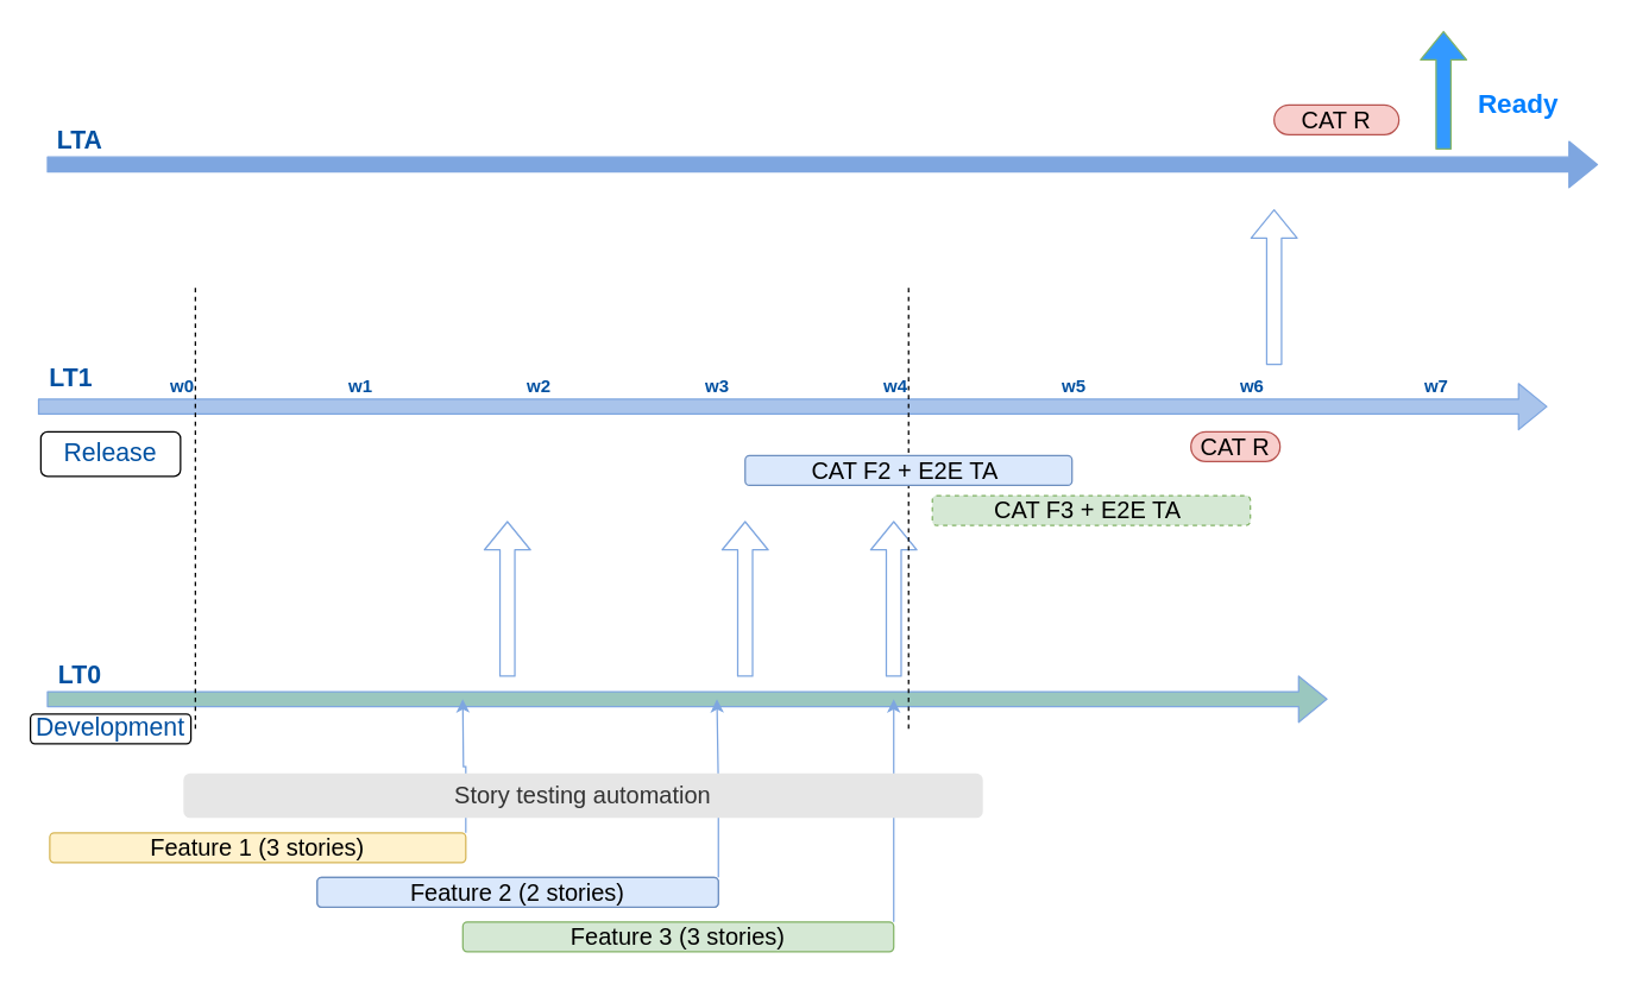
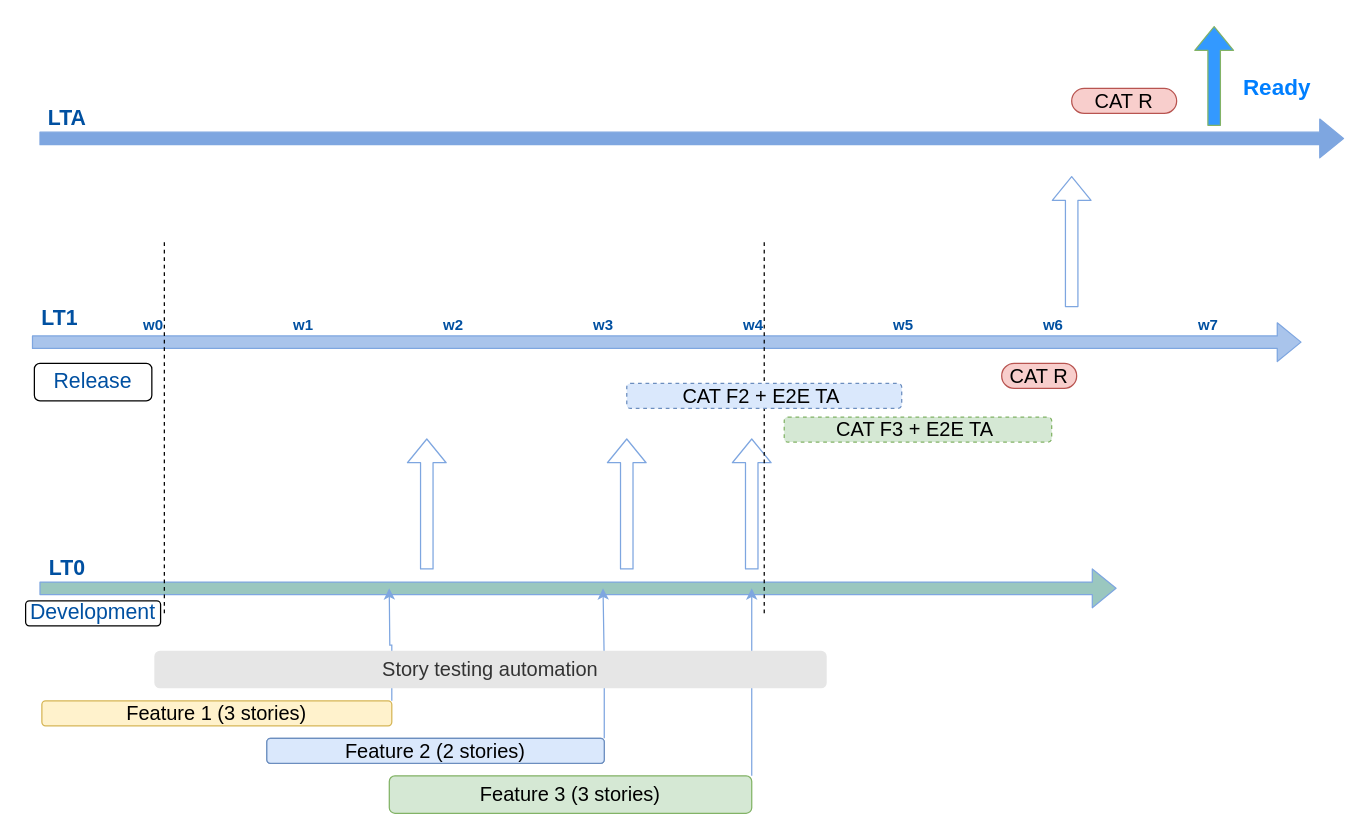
- <mxCell id="26" value="CAT F2 + E2E TA&amp;nbsp; " style="rounded=1;whiteSpace=wrap;html=1;fontSize=16;fillColor=#dae8fc;strokeColor=#6c8ebf;fontStyle=0" vertex="1" parent="1"><mxGeometry x="501" y="306" width="220" height="20" as="geometry" /></mxCell>
+ <mxCell id="26" value="CAT F2 + E2E TA&amp;nbsp; " style="rounded=1;whiteSpace=wrap;html=1;fontSize=16;fillColor=#dae8fc;strokeColor=#6c8ebf;fontStyle=0;dashed=1;" vertex="1" parent="1"><mxGeometry x="501" y="306" width="220" height="20" as="geometry" /></mxCell>
- <mxCell id="15" value="Feature 3 (3 stories)" style="rounded=1;whiteSpace=wrap;html=1;fontSize=16;fillColor=#d5e8d4;strokeColor=#82b366;fontStyle=0" parent="1" vertex="1"><mxGeometry x="311" y="620" width="290" height="20" as="geometry" /></mxCell>
+ <mxCell id="15" value="Feature 3 (3 stories)" style="rounded=1;whiteSpace=wrap;html=1;fontSize=16;fillColor=#d5e8d4;strokeColor=#82b366;fontStyle=0" parent="1" vertex="1"><mxGeometry x="311" y="620" width="290" height="30" as="geometry" /></mxCell>
